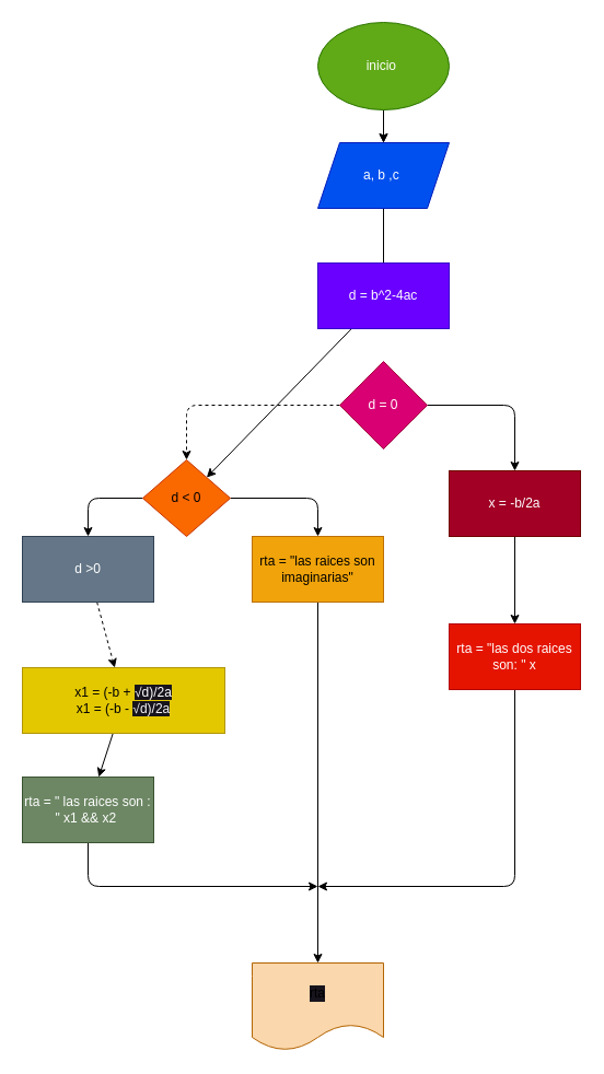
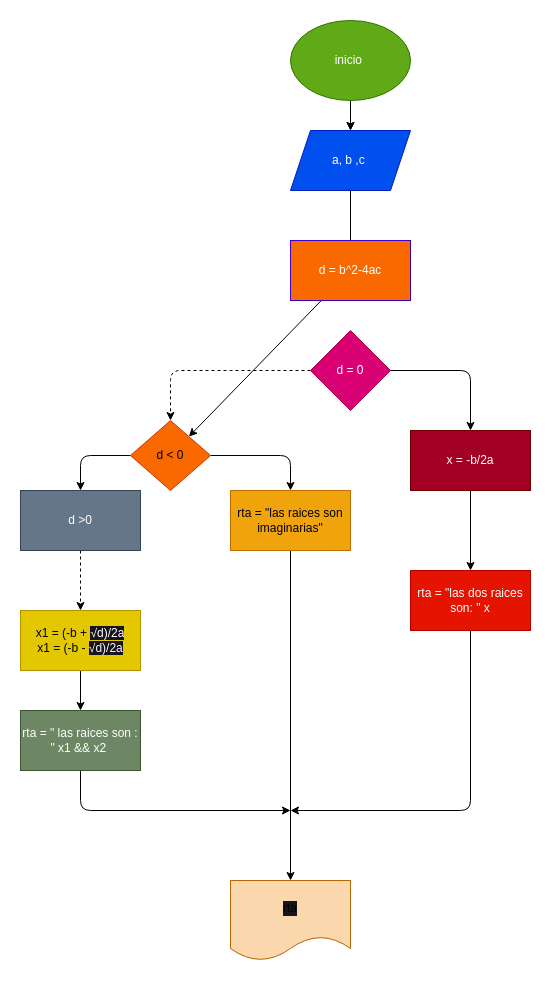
- <mxCell id="8" value="d = b^2-4ac" style="whiteSpace=wrap;html=1;fillColor=#6a00ff;fontColor=#ffffff;strokeColor=#3700CC;" vertex="1" parent="1"><mxGeometry x="290" y="240" width="120" height="60" as="geometry" /></mxCell>
+ <mxCell id="8" value="d = b^2-4ac" style="whiteSpace=wrap;html=1;fillColor=#fa6800;fontColor=#ffffff;strokeColor=#3700CC;" vertex="1" parent="1"><mxGeometry x="290" y="240" width="120" height="60" as="geometry" /></mxCell>
- <mxCell id="24" value="x1 = (-b +&amp;nbsp;&lt;span style=&quot;background-color: rgb(24, 20, 29);&quot;&gt;&lt;span style=&quot;text-align: start;&quot;&gt;&lt;font style=&quot;font-size: 12px;&quot; color=&quot;#ffffff&quot;&gt;√d)/2a&lt;/font&gt;&lt;/span&gt;&lt;br&gt;&lt;/span&gt;x1 = (-b -&amp;nbsp;&lt;span style=&quot;background-color: rgb(24, 20, 29);&quot;&gt;&lt;span style=&quot;text-align: start;&quot;&gt;&lt;font color=&quot;#f8f7f7&quot;&gt;√d)/2a&lt;/font&gt;&lt;/span&gt;&lt;/span&gt;" style="whiteSpace=wrap;html=1;rounded=0;fillColor=#e3c800;fontColor=#000000;strokeColor=#B09500;gradientColor=none;" vertex="1" parent="1"><mxGeometry x="20" y="610" width="185" height="60" as="geometry" /></mxCell>
+ <mxCell id="24" value="x1 = (-b +&amp;nbsp;&lt;span style=&quot;background-color: rgb(24, 20, 29);&quot;&gt;&lt;span style=&quot;text-align: start;&quot;&gt;&lt;font style=&quot;font-size: 12px;&quot; color=&quot;#ffffff&quot;&gt;√d)/2a&lt;/font&gt;&lt;/span&gt;&lt;br&gt;&lt;/span&gt;x1 = (-b -&amp;nbsp;&lt;span style=&quot;background-color: rgb(24, 20, 29);&quot;&gt;&lt;span style=&quot;text-align: start;&quot;&gt;&lt;font color=&quot;#f8f7f7&quot;&gt;√d)/2a&lt;/font&gt;&lt;/span&gt;&lt;/span&gt;" style="whiteSpace=wrap;html=1;rounded=0;fillColor=#e3c800;fontColor=#000000;strokeColor=#B09500;gradientColor=none;" vertex="1" parent="1"><mxGeometry x="20" y="610" width="120" height="60" as="geometry" /></mxCell>
